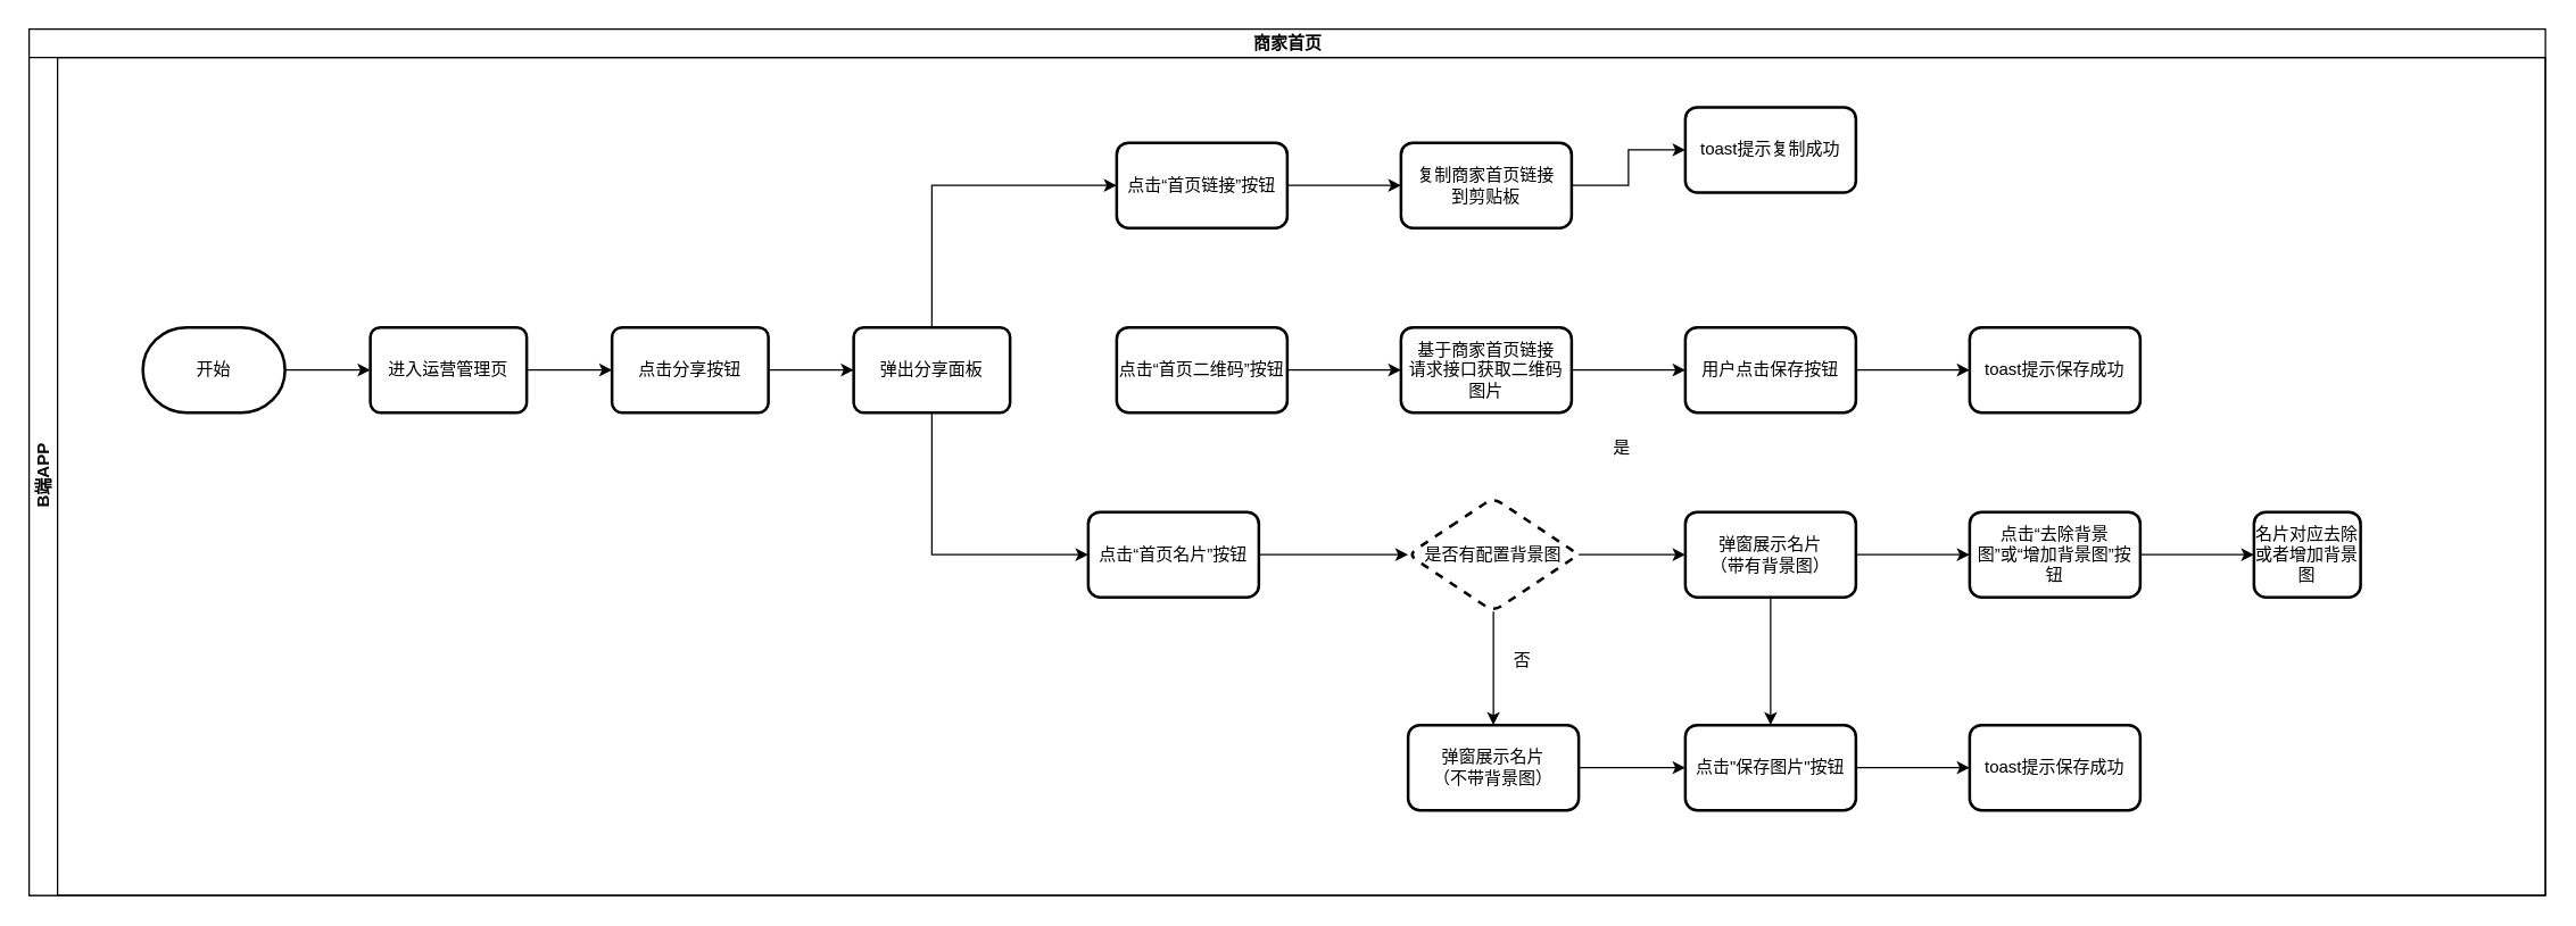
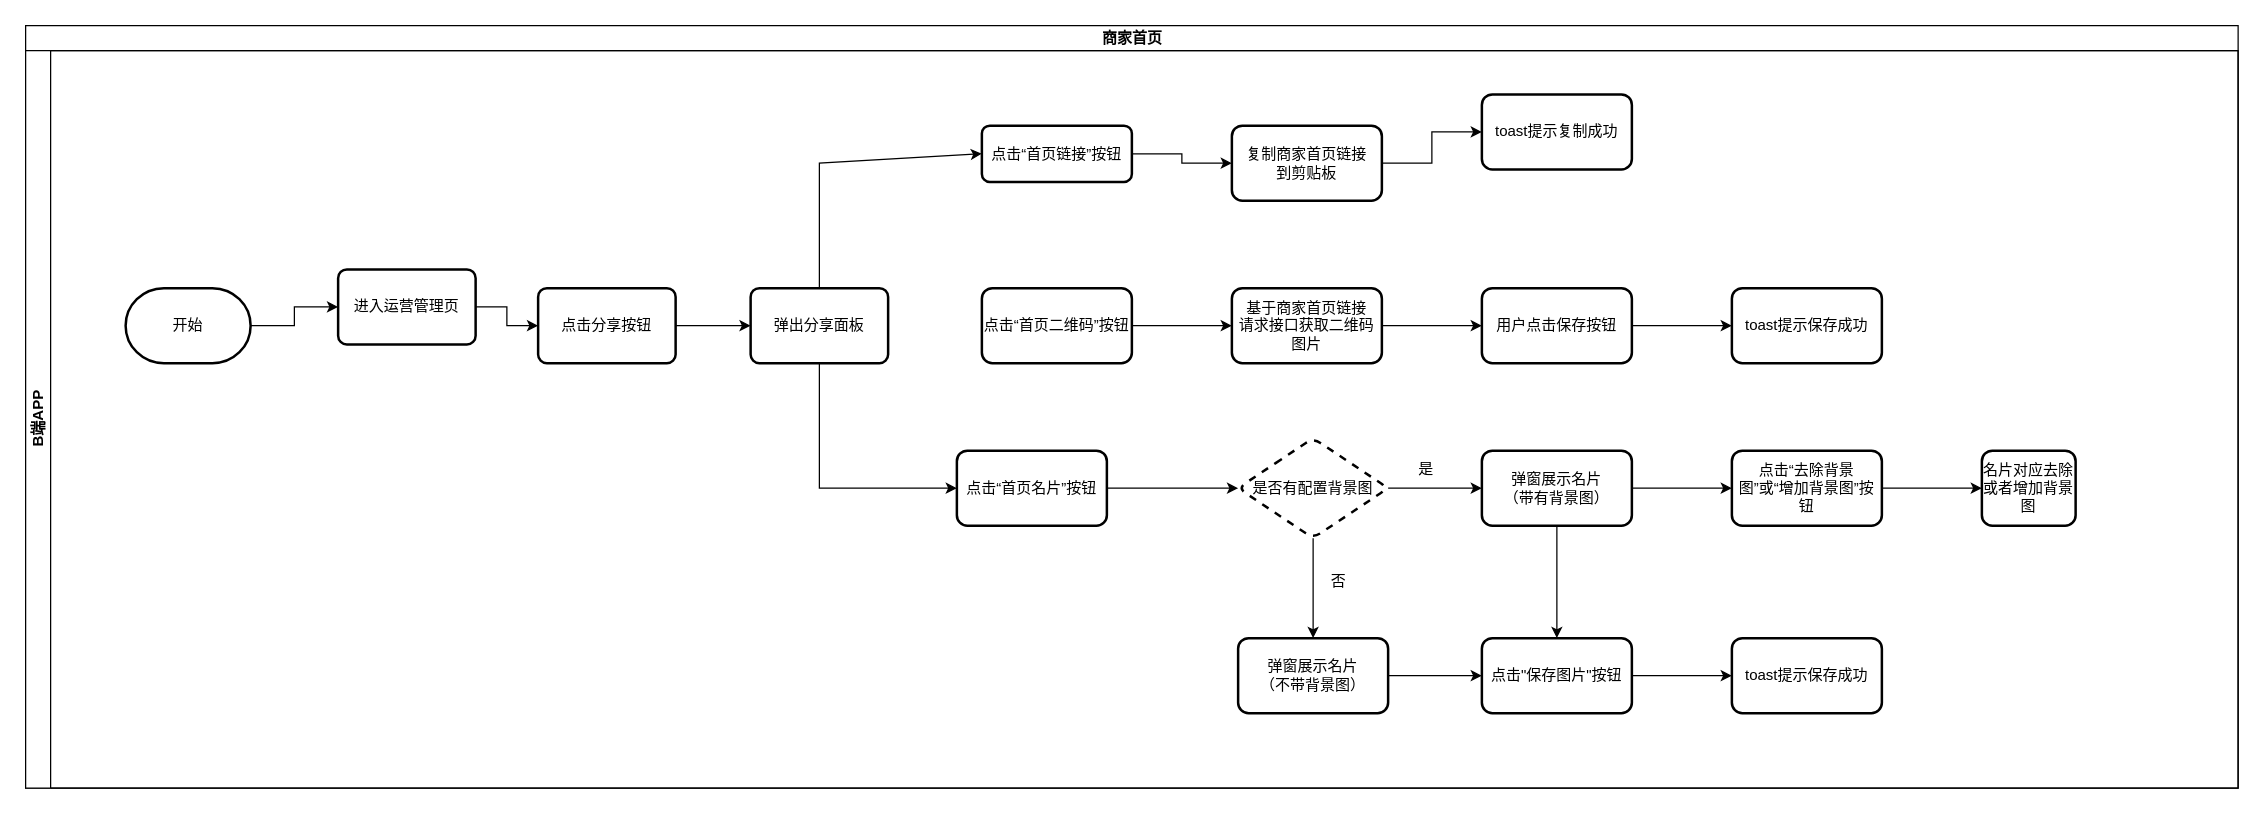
- <mxCell id="14" value="点击“首页链接”按钮" style="whiteSpace=wrap;html=1;rounded=1;arcSize=14;strokeWidth=2;" vertex="1" parent="3"><mxGeometry x="765" y="60" width="120" height="60" as="geometry" /></mxCell>
+ <mxCell id="14" value="点击“首页链接”按钮" style="whiteSpace=wrap;html=1;rounded=1;arcSize=14;strokeWidth=2;" vertex="1" parent="3"><mxGeometry x="765" y="60" width="120" height="45" as="geometry" /></mxCell>
- <mxCell id="7" value="进入运营管理页" style="rounded=1;whiteSpace=wrap;html=1;absoluteArcSize=1;arcSize=14;strokeWidth=2;" vertex="1" parent="3"><mxGeometry x="240" y="190" width="110" height="60" as="geometry" /></mxCell>
+ <mxCell id="7" value="进入运营管理页" style="rounded=1;whiteSpace=wrap;html=1;absoluteArcSize=1;arcSize=14;strokeWidth=2;" vertex="1" parent="3"><mxGeometry x="250" y="175" width="110" height="60" as="geometry" /></mxCell>
- <mxCell id="33" value="是" style="text;html=1;align=center;verticalAlign=middle;resizable=0;points=[];autosize=1;strokeColor=none;fillColor=none;" vertex="1" parent="3"><mxGeometry x="1100" y="260" width="40" height="30" as="geometry" /></mxCell>
+ <mxCell id="33" value="是" style="text;html=1;align=center;verticalAlign=middle;resizable=0;points=[];autosize=1;strokeColor=none;fillColor=none;" vertex="1" parent="3"><mxGeometry x="1100" y="320" width="40" height="30" as="geometry" /></mxCell>
